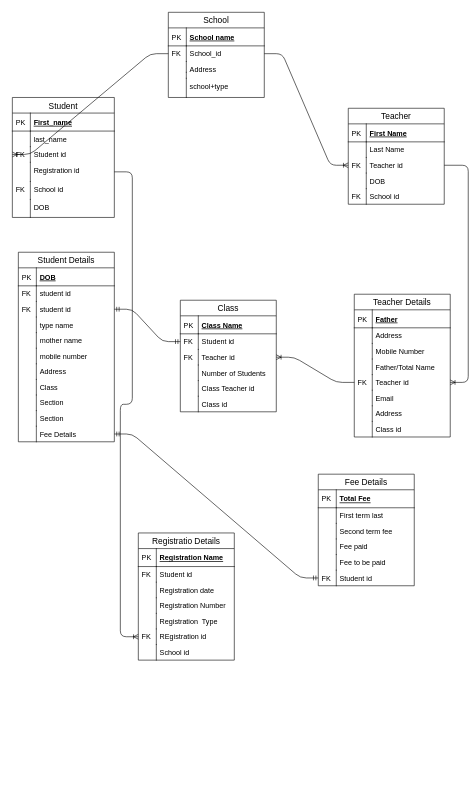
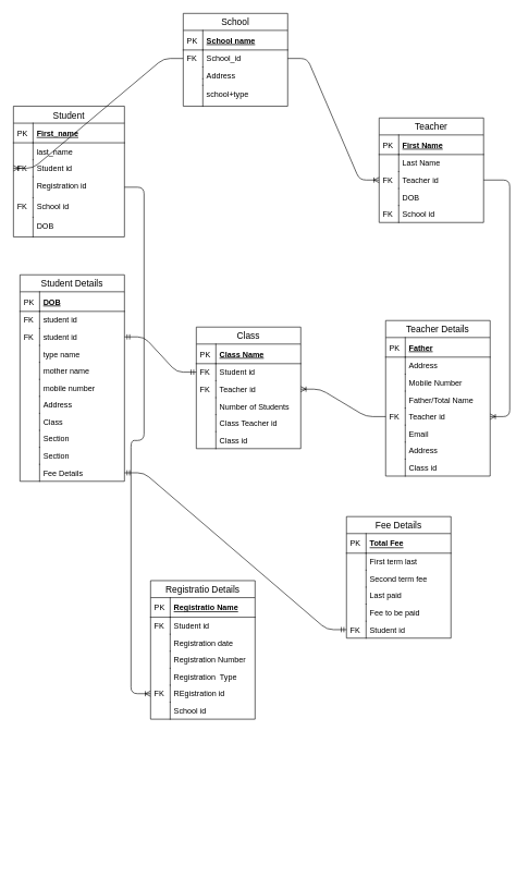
- <mxCell id="85" value="Fee paid" style="shape=partialRectangle;top=0;left=0;right=0;bottom=0;align=left;verticalAlign=top;fillColor=none;spacingLeft=34;spacingRight=4;overflow=hidden;rotatable=0;points=[[0,0.5],[1,0.5]];portConstraint=eastwest;dropTarget=0;fontSize=12;" vertex="1" parent="78"><mxGeometry y="108" width="160" height="26" as="geometry" /></mxCell>
+ <mxCell id="85" value="Last paid" style="shape=partialRectangle;top=0;left=0;right=0;bottom=0;align=left;verticalAlign=top;fillColor=none;spacingLeft=34;spacingRight=4;overflow=hidden;rotatable=0;points=[[0,0.5],[1,0.5]];portConstraint=eastwest;dropTarget=0;fontSize=12;" vertex="1" parent="78"><mxGeometry y="108" width="160" height="26" as="geometry" /></mxCell>
- <mxCell id="110" value="Registration Name" style="shape=partialRectangle;top=0;left=0;right=0;bottom=1;align=left;verticalAlign=middle;fillColor=none;spacingLeft=34;spacingRight=4;overflow=hidden;rotatable=0;points=[[0,0.5],[1,0.5]];portConstraint=eastwest;dropTarget=0;fontStyle=5;fontSize=12;" vertex="1" parent="109"><mxGeometry y="26" width="160" height="30" as="geometry" /></mxCell>
+ <mxCell id="110" value="Registratio Name" style="shape=partialRectangle;top=0;left=0;right=0;bottom=1;align=left;verticalAlign=middle;fillColor=none;spacingLeft=34;spacingRight=4;overflow=hidden;rotatable=0;points=[[0,0.5],[1,0.5]];portConstraint=eastwest;dropTarget=0;fontStyle=5;fontSize=12;" vertex="1" parent="109"><mxGeometry y="26" width="160" height="30" as="geometry" /></mxCell>
